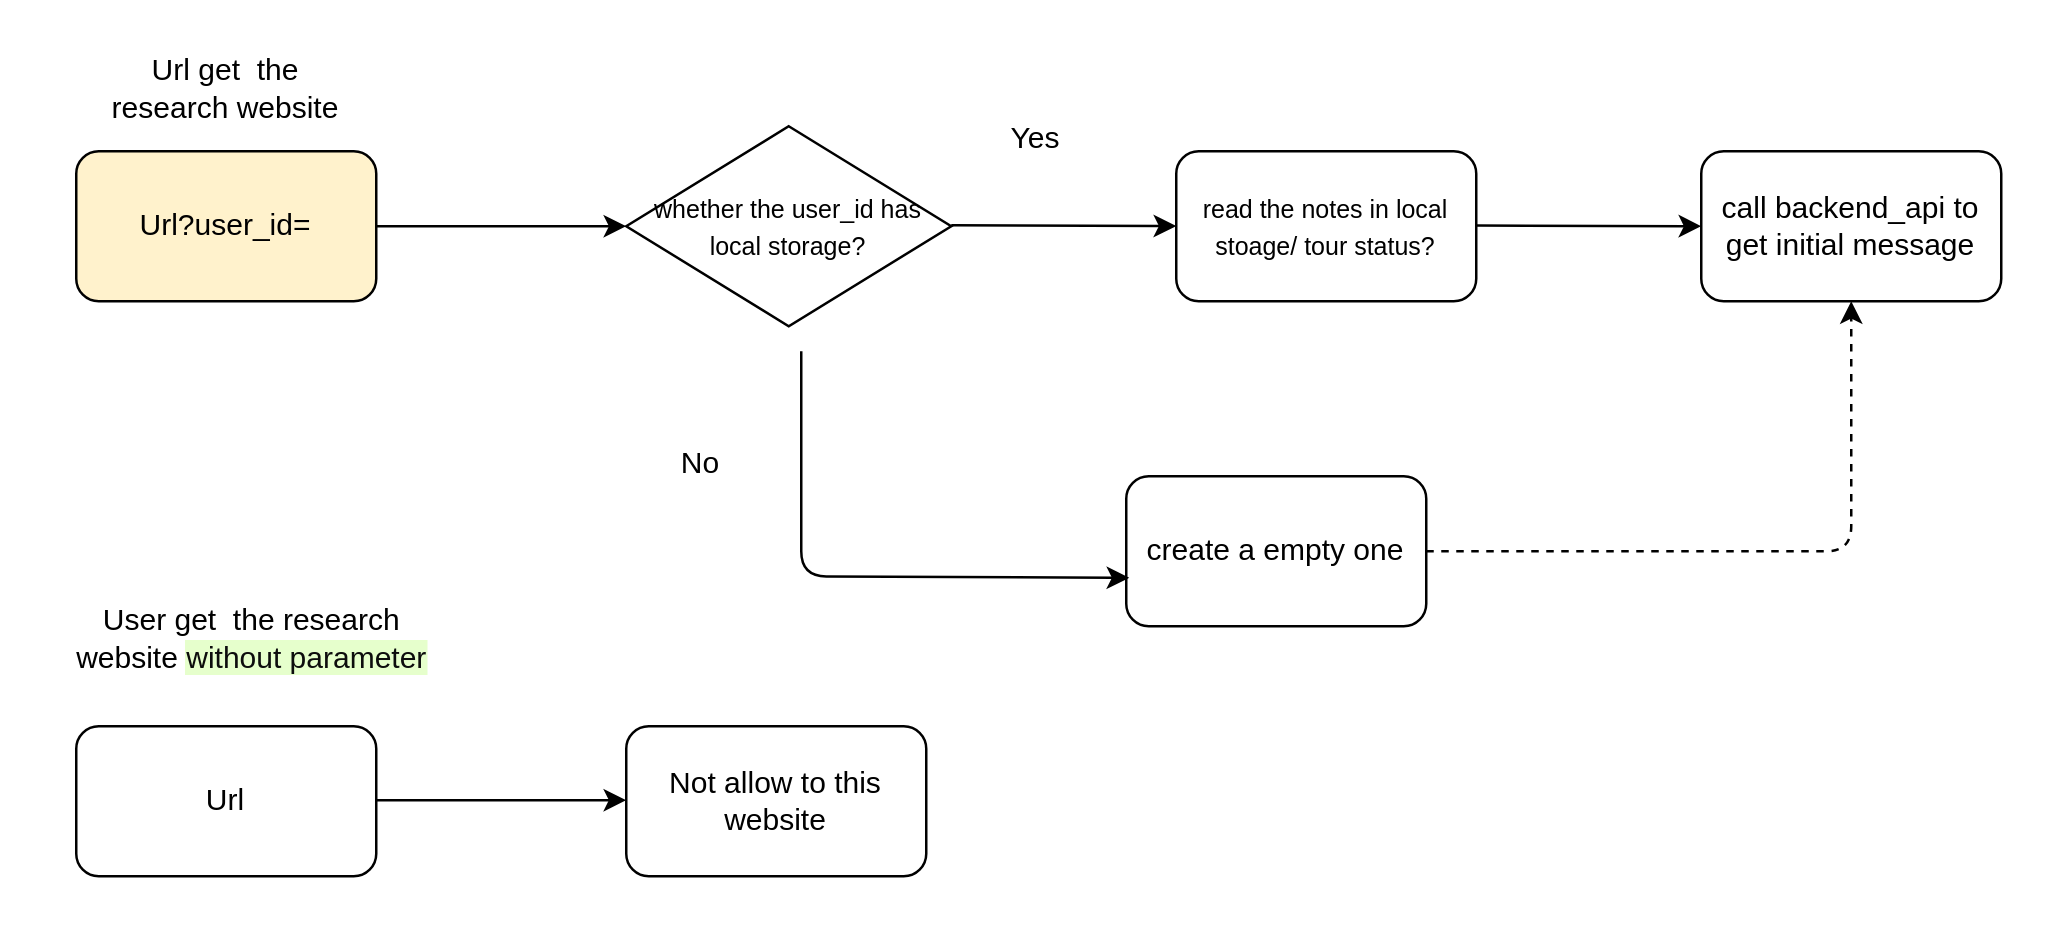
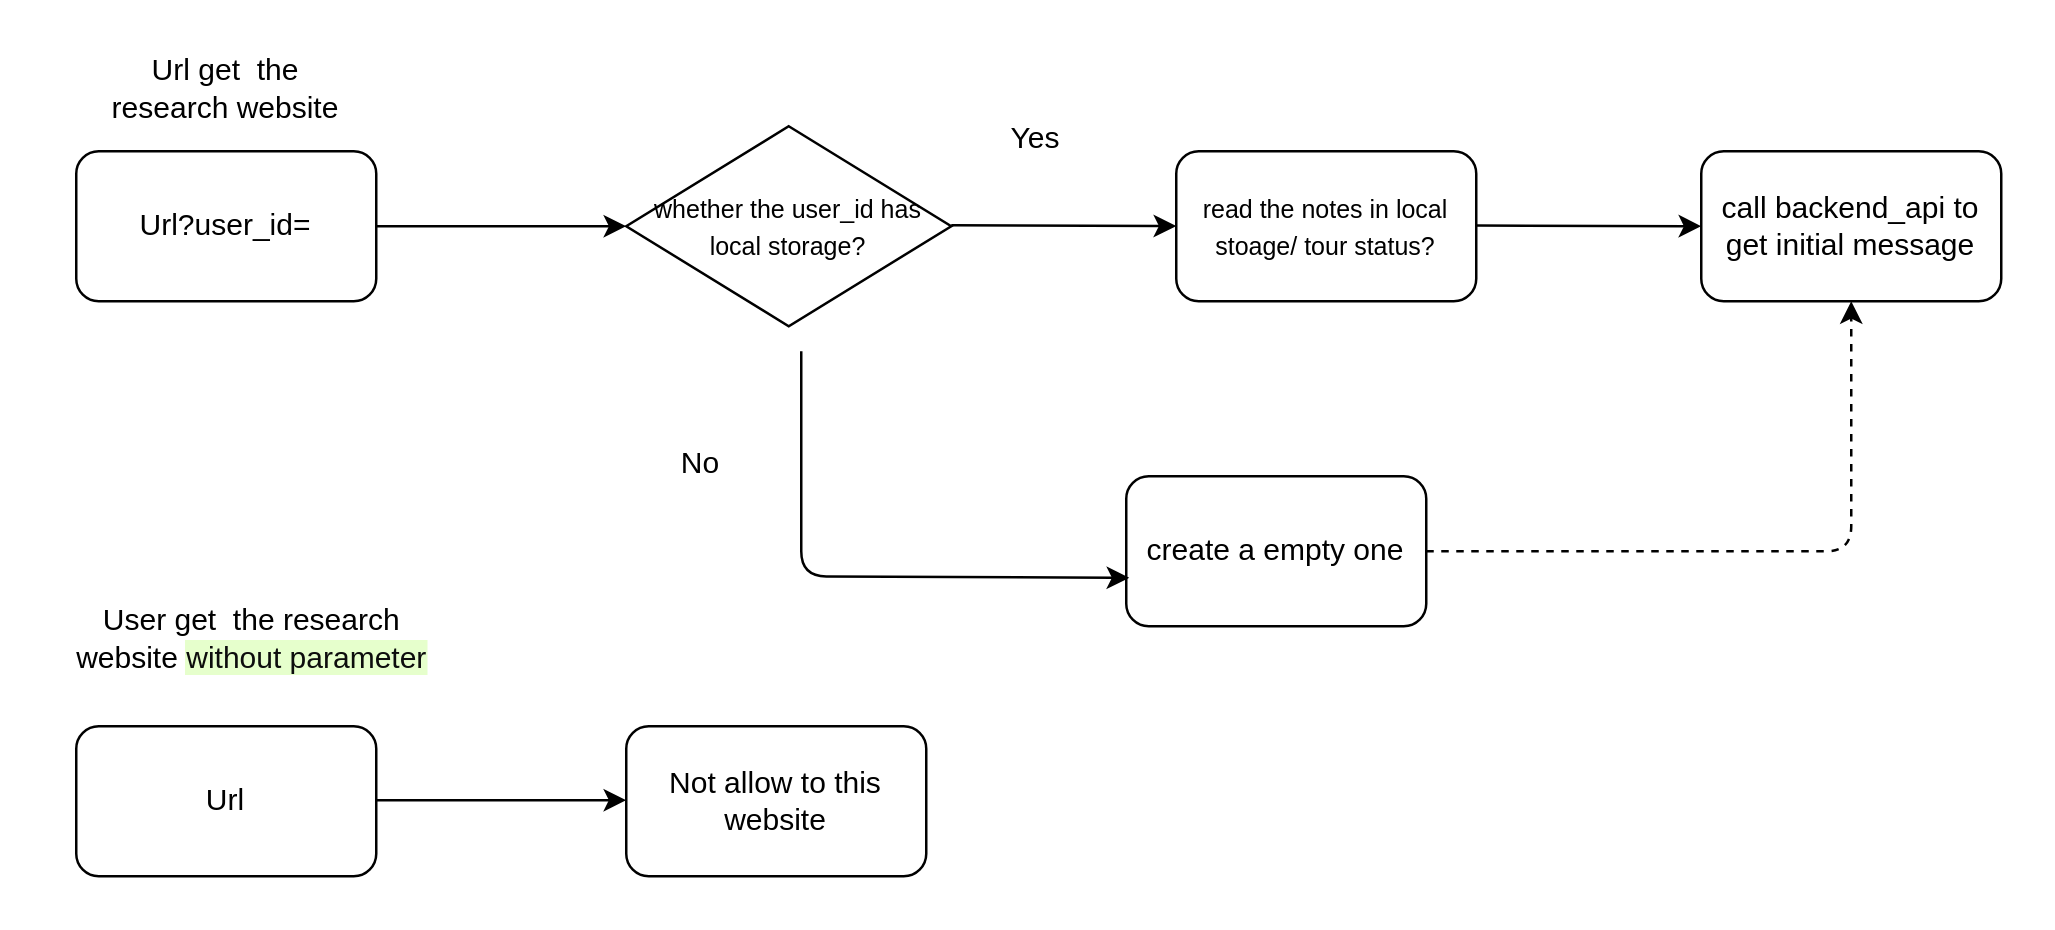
- <mxCell id="3" value="Url?user_id=" style="rounded=1;whiteSpace=wrap;html=1;fillColor=#fff2cc;" parent="1" vertex="1"><mxGeometry x="30" y="60" width="120" height="60" as="geometry" /></mxCell>
+ <mxCell id="3" value="Url?user_id=" style="rounded=1;whiteSpace=wrap;html=1;" parent="1" vertex="1"><mxGeometry x="30" y="60" width="120" height="60" as="geometry" /></mxCell>
